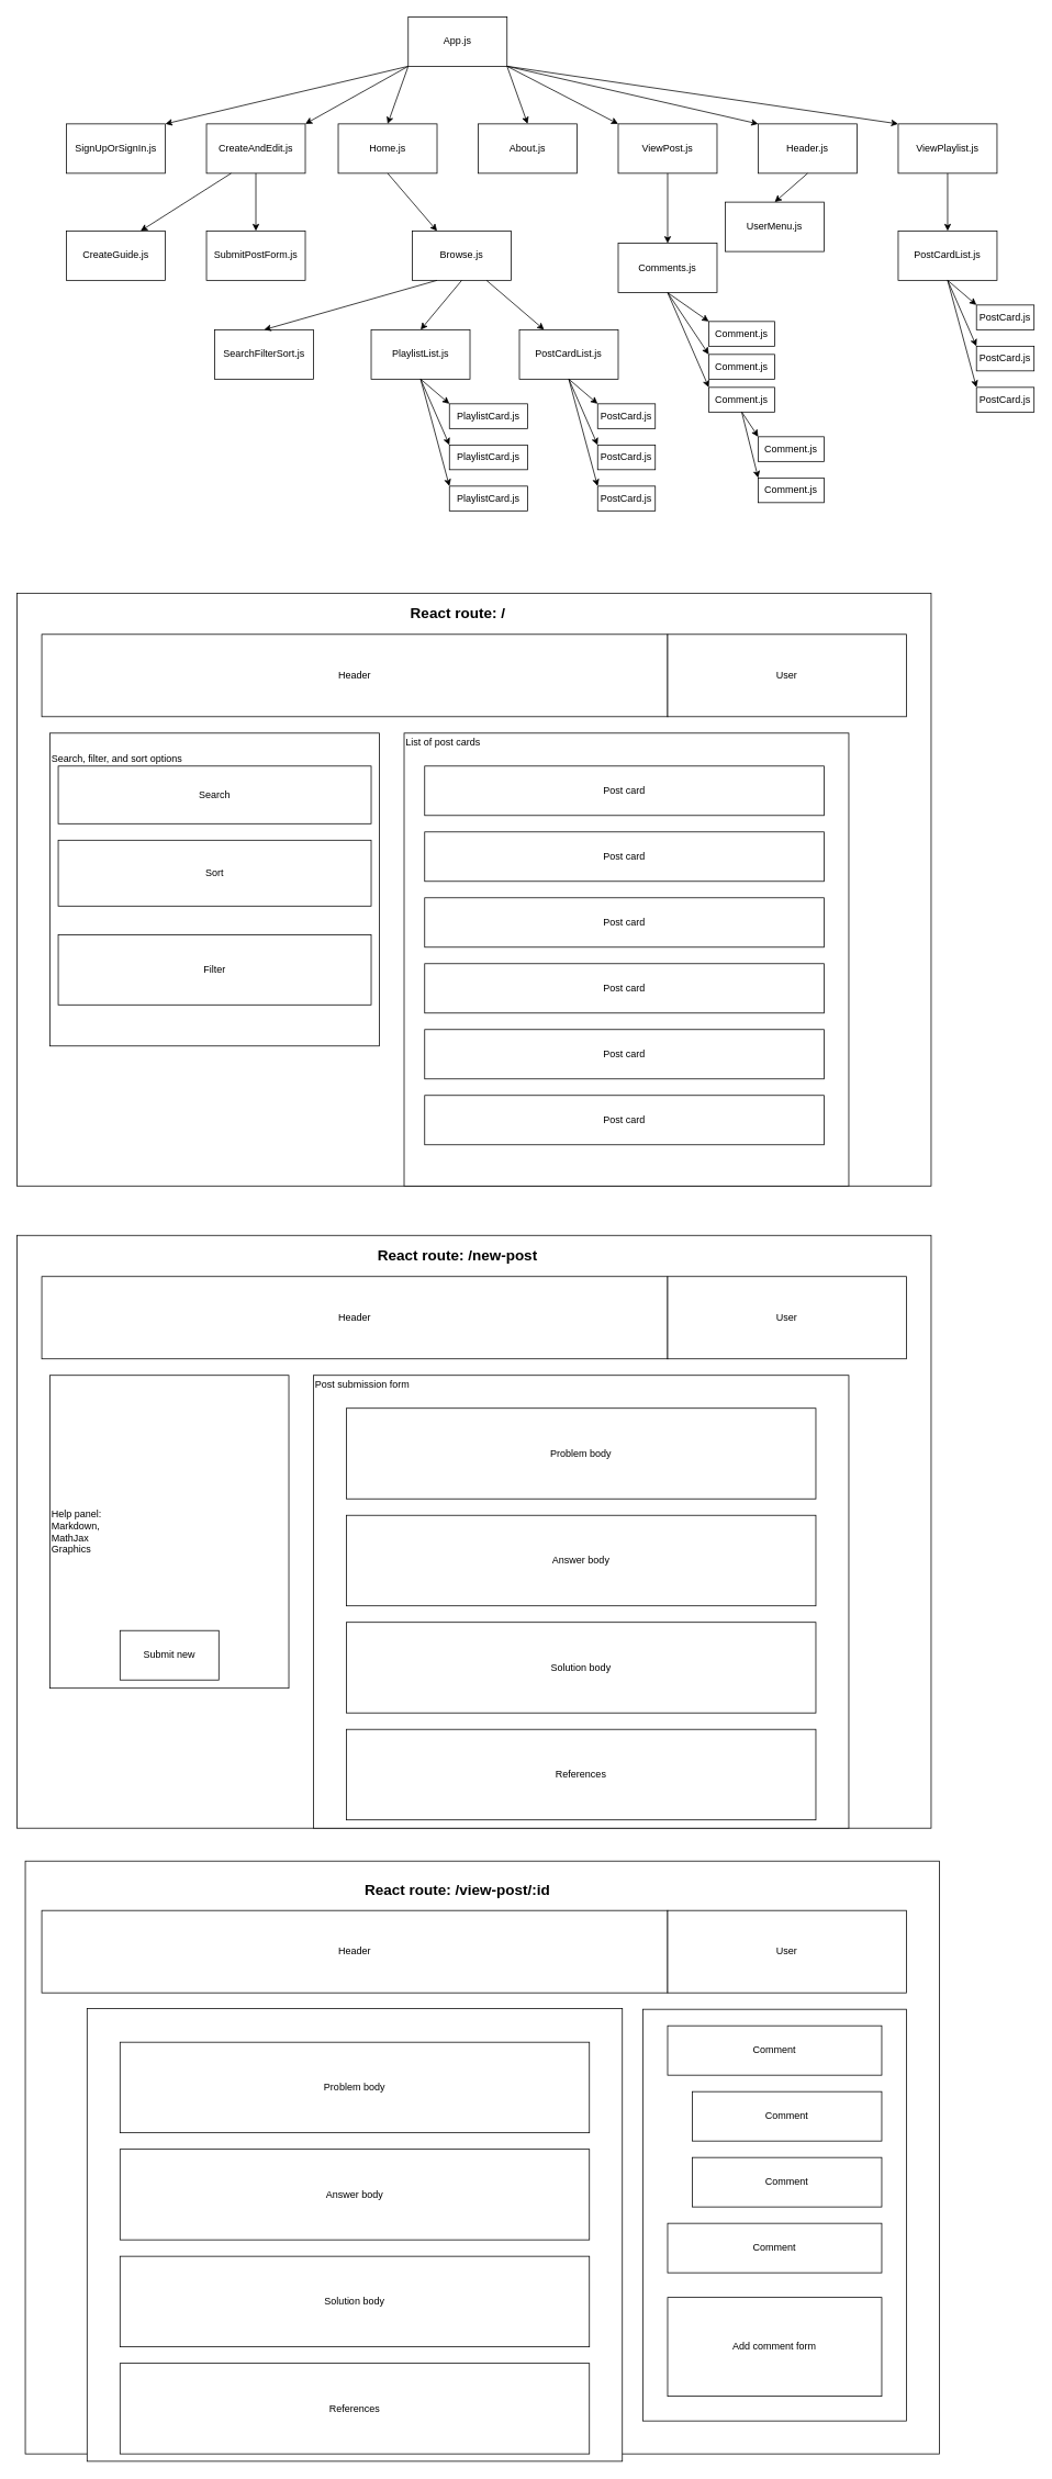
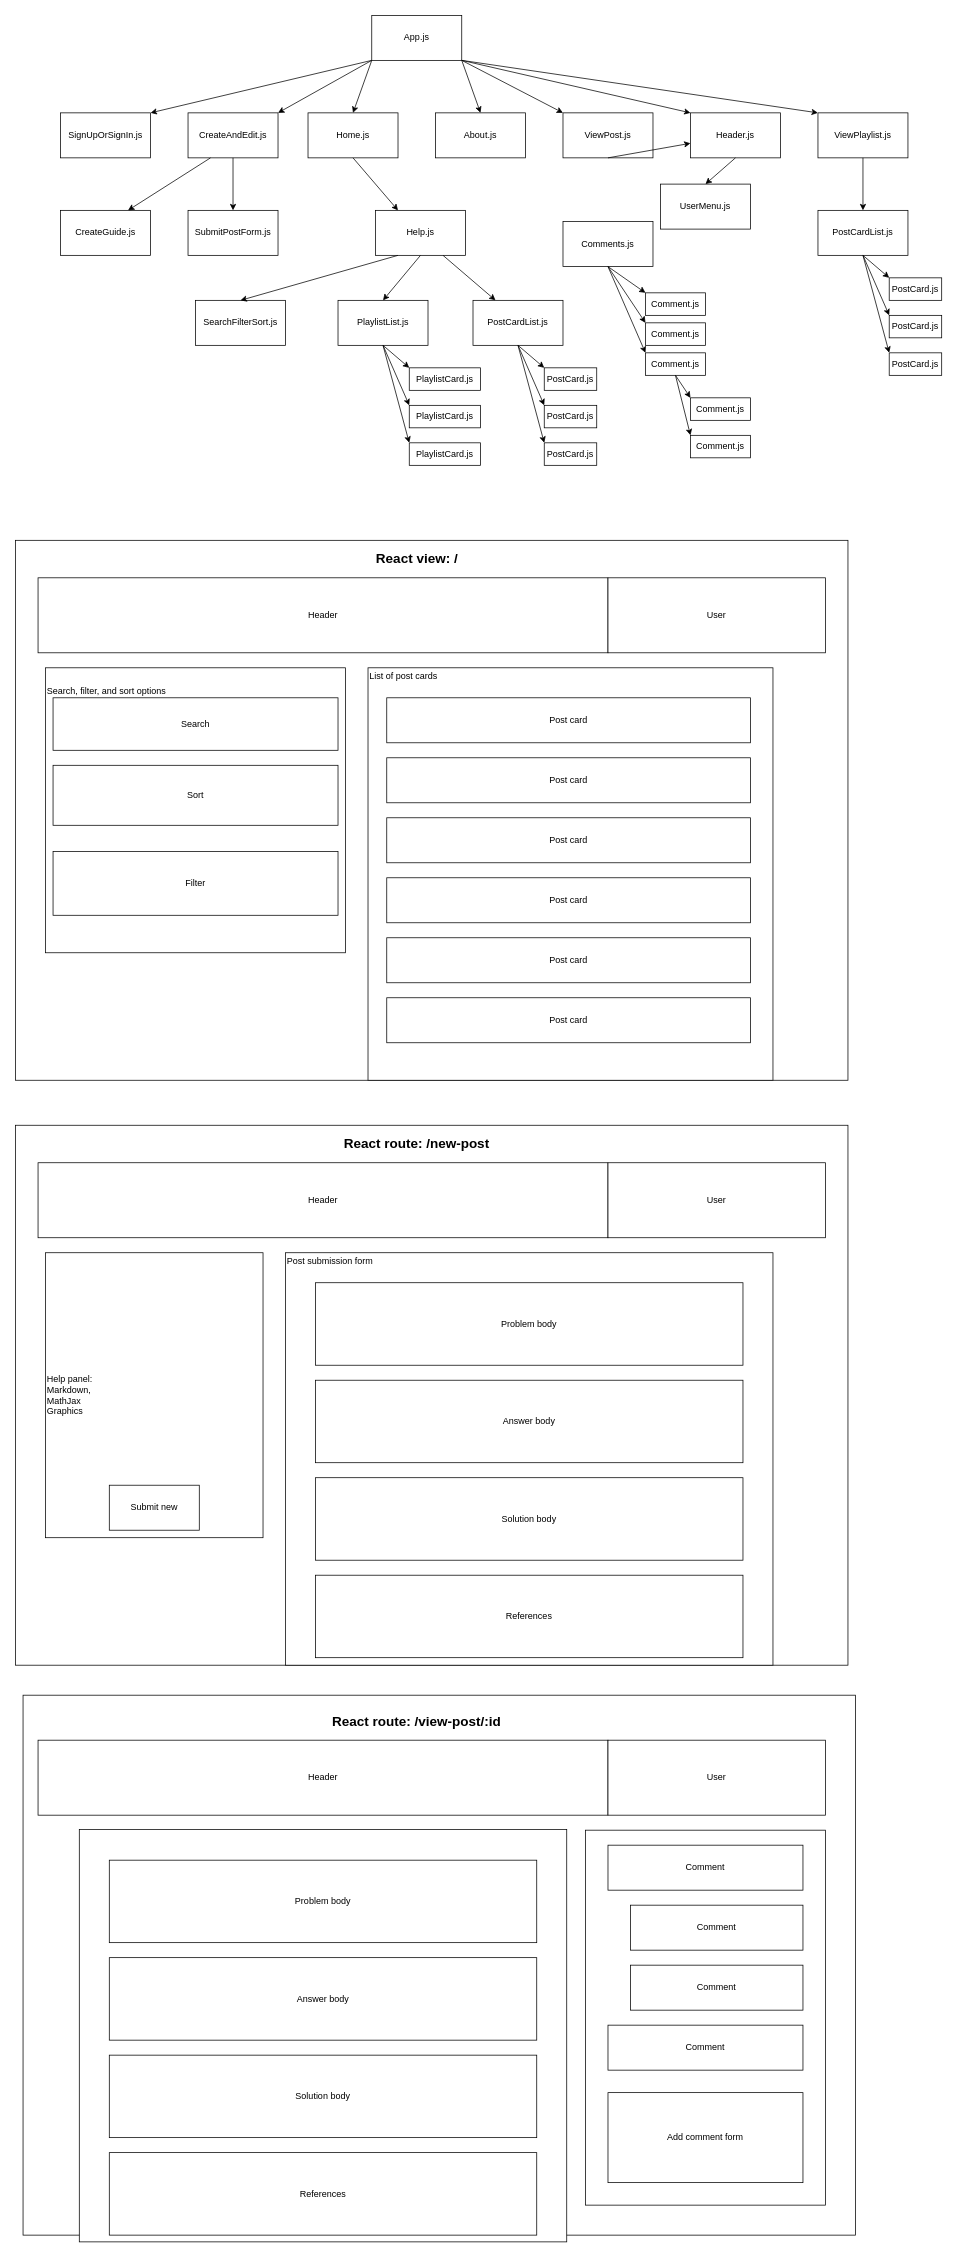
- <mxCell id="72" value="" style="endArrow=classic;html=1;rounded=0;exitX=0.5;exitY=1;exitDx=0;exitDy=0;entryX=0.5;entryY=0;entryDx=0;entryDy=0;" edge="1" parent="1" source="53" target="57"><mxGeometry width="50" height="50" relative="1" as="geometry"><mxPoint x="480" y="220" as="sourcePoint" /><mxPoint x="540" y="290" as="targetPoint" /></mxGeometry></mxCell>
+ <mxCell id="72" value="" style="endArrow=classic;html=1;rounded=0;exitX=0.5;exitY=1;exitDx=0;exitDy=0;" edge="1" parent="1" source="53" target="6"><mxGeometry width="50" height="50" relative="1" as="geometry"><mxPoint x="480" y="220" as="sourcePoint" /><mxPoint x="540" y="290" as="targetPoint" /></mxGeometry></mxCell>
- <mxCell id="52" value="Browse.js" style="rounded=0;whiteSpace=wrap;html=1;" vertex="1" parent="1"><mxGeometry x="500" y="280" width="120" height="60" as="geometry" /></mxCell>
+ <mxCell id="52" value="Help.js" style="rounded=0;whiteSpace=wrap;html=1;" vertex="1" parent="1"><mxGeometry x="500" y="280" width="120" height="60" as="geometry" /></mxCell>
- <mxCell id="25" value="&lt;h2&gt;React route: /&lt;/h2&gt;" style="text;html=1;strokeColor=none;fillColor=none;align=center;verticalAlign=middle;whiteSpace=wrap;rounded=0;" vertex="1" parent="1"><mxGeometry x="463" y="730" width="185" height="30" as="geometry" /></mxCell>
+ <mxCell id="25" value="&lt;h2&gt;React view: /&lt;/h2&gt;" style="text;html=1;strokeColor=none;fillColor=none;align=center;verticalAlign=middle;whiteSpace=wrap;rounded=0;" vertex="1" parent="1"><mxGeometry x="463" y="730" width="185" height="30" as="geometry" /></mxCell>
